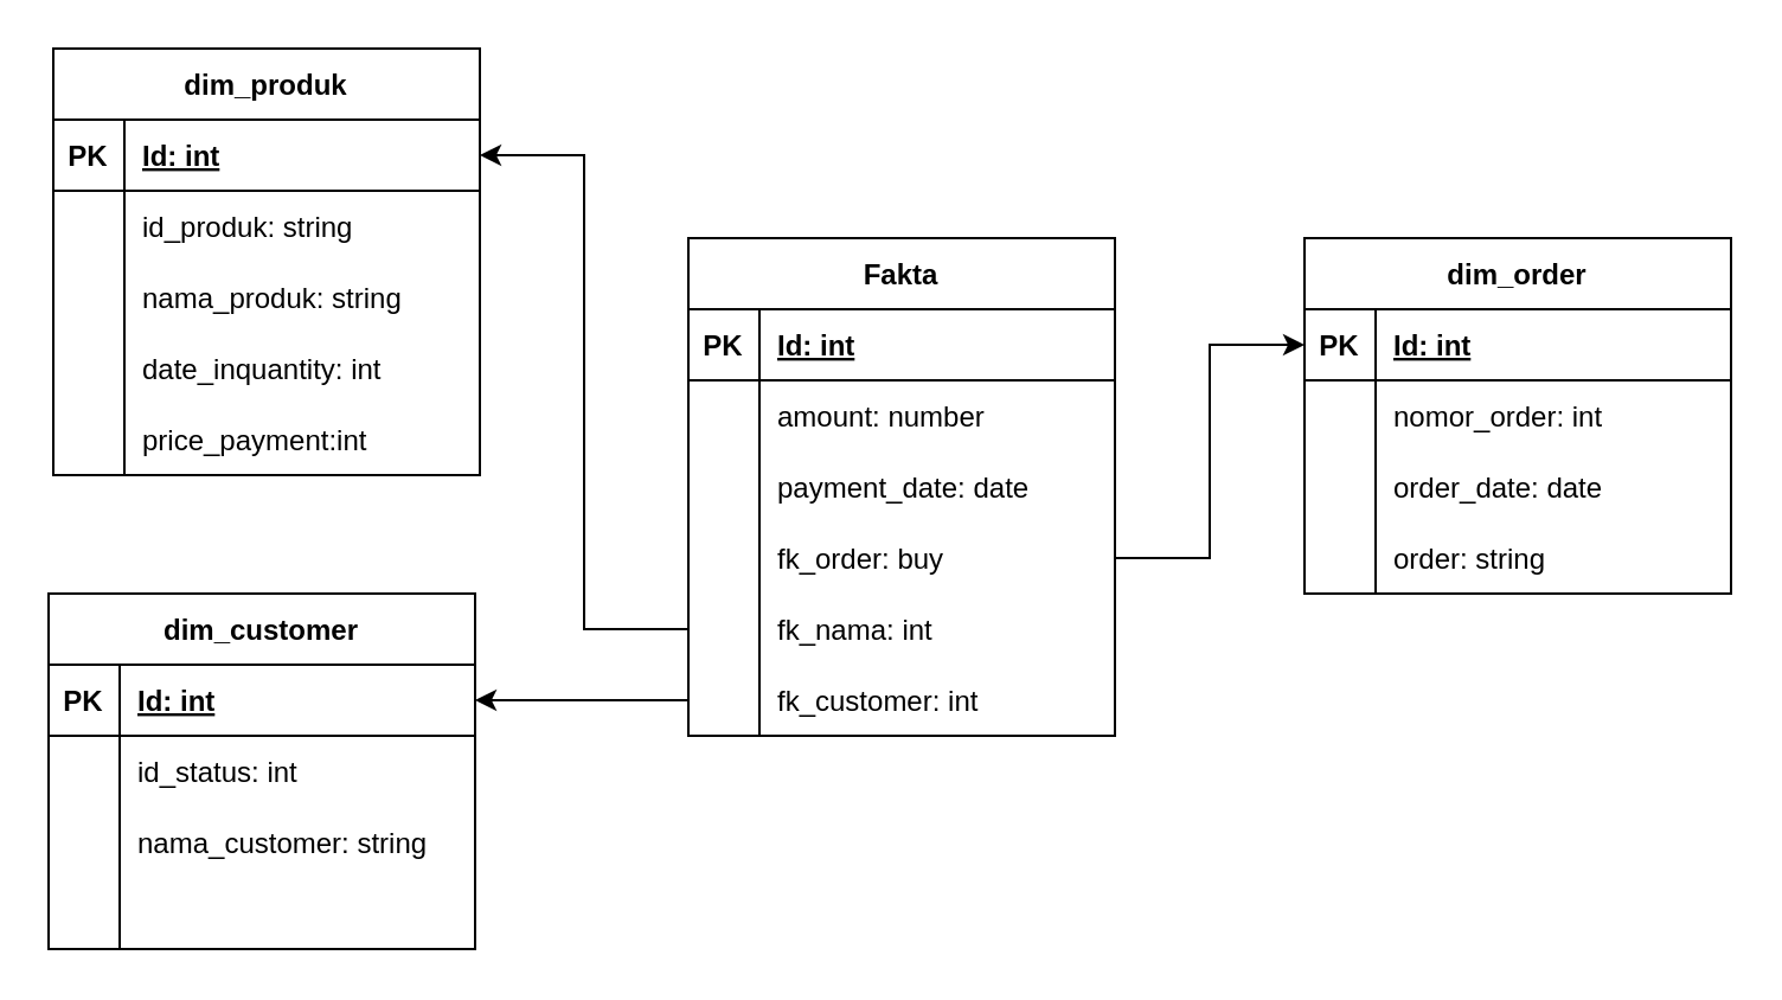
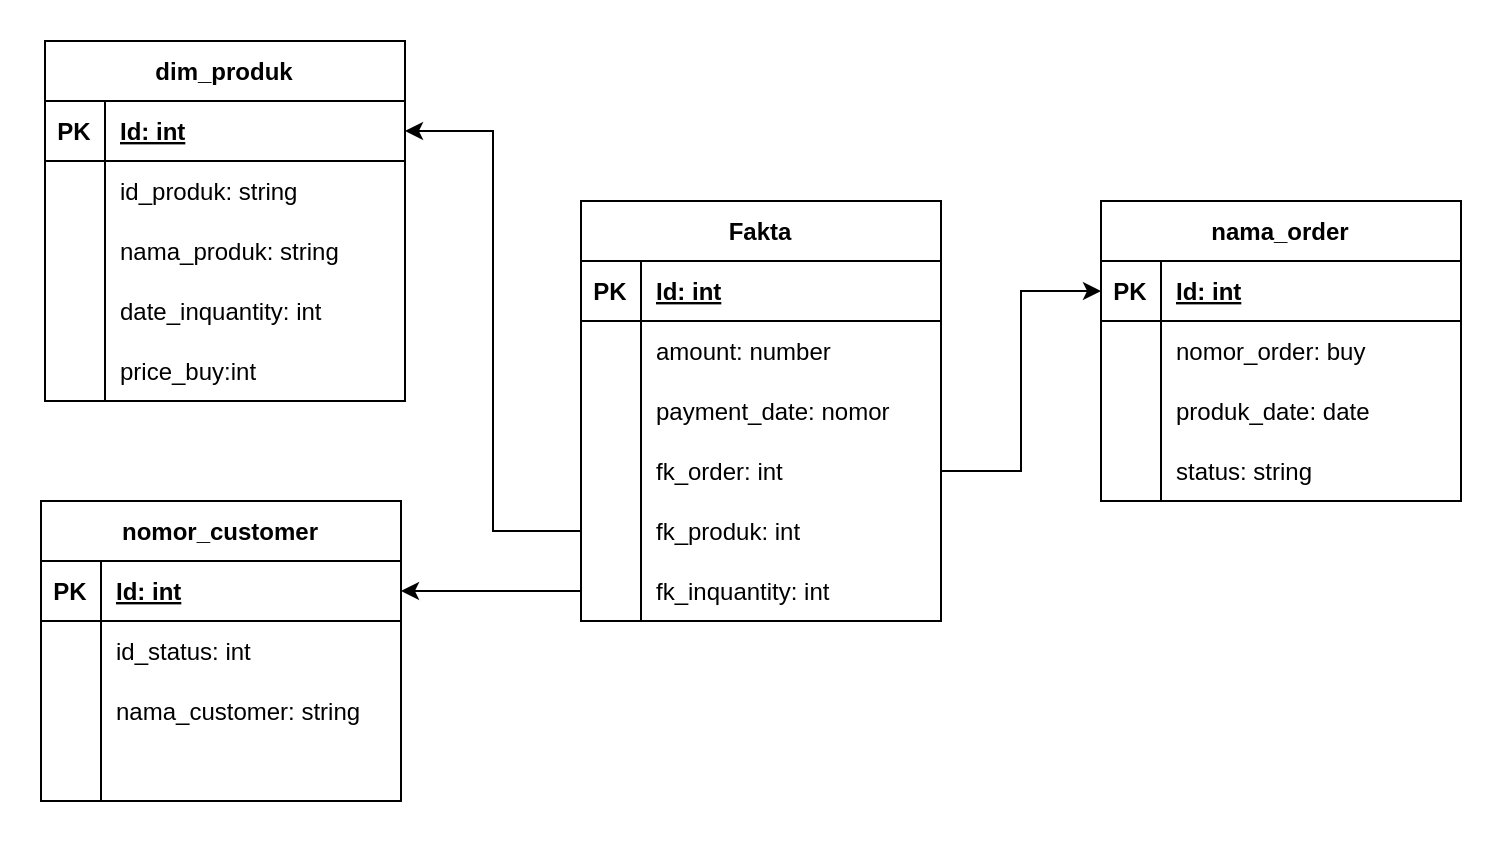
- <mxCell id="18" value="dim_order" style="shape=table;startSize=30;container=1;collapsible=1;childLayout=tableLayout;fixedRows=1;rowLines=0;fontStyle=1;align=center;resizeLast=1;" parent="1" vertex="1"><mxGeometry x="550" y="100" width="180" height="150" as="geometry" /></mxCell>
+ <mxCell id="18" value="nama_order" style="shape=table;startSize=30;container=1;collapsible=1;childLayout=tableLayout;fixedRows=1;rowLines=0;fontStyle=1;align=center;resizeLast=1;" parent="1" vertex="1"><mxGeometry x="550" y="100" width="180" height="150" as="geometry" /></mxCell>
- <mxCell id="24" value="nomor_order: int" style="shape=partialRectangle;connectable=0;fillColor=none;top=0;left=0;bottom=0;right=0;align=left;spacingLeft=6;overflow=hidden;" parent="22" vertex="1"><mxGeometry x="30" width="150" height="30" as="geometry"><mxRectangle width="150" height="30" as="alternateBounds" /></mxGeometry></mxCell>
+ <mxCell id="24" value="nomor_order: buy" style="shape=partialRectangle;connectable=0;fillColor=none;top=0;left=0;bottom=0;right=0;align=left;spacingLeft=6;overflow=hidden;" parent="22" vertex="1"><mxGeometry x="30" width="150" height="30" as="geometry"><mxRectangle width="150" height="30" as="alternateBounds" /></mxGeometry></mxCell>
- <mxCell id="17" value="price_payment:int" style="shape=partialRectangle;connectable=0;fillColor=none;top=0;left=0;bottom=0;right=0;align=left;spacingLeft=6;overflow=hidden;" parent="15" vertex="1"><mxGeometry x="30" width="150" height="30" as="geometry"><mxRectangle width="150" height="30" as="alternateBounds" /></mxGeometry></mxCell>
+ <mxCell id="17" value="price_buy:int" style="shape=partialRectangle;connectable=0;fillColor=none;top=0;left=0;bottom=0;right=0;align=left;spacingLeft=6;overflow=hidden;" parent="15" vertex="1"><mxGeometry x="30" width="150" height="30" as="geometry"><mxRectangle width="150" height="30" as="alternateBounds" /></mxGeometry></mxCell>
- <mxCell id="53" value="payment_date: date" style="shape=partialRectangle;connectable=0;fillColor=none;top=0;left=0;bottom=0;right=0;align=left;spacingLeft=6;overflow=hidden;" parent="51" vertex="1"><mxGeometry x="30" width="150" height="30" as="geometry"><mxRectangle width="150" height="30" as="alternateBounds" /></mxGeometry></mxCell>
+ <mxCell id="53" value="payment_date: nomor" style="shape=partialRectangle;connectable=0;fillColor=none;top=0;left=0;bottom=0;right=0;align=left;spacingLeft=6;overflow=hidden;" parent="51" vertex="1"><mxGeometry x="30" width="150" height="30" as="geometry"><mxRectangle width="150" height="30" as="alternateBounds" /></mxGeometry></mxCell>
- <mxCell id="27" value="order_date: date" style="shape=partialRectangle;connectable=0;fillColor=none;top=0;left=0;bottom=0;right=0;align=left;spacingLeft=6;overflow=hidden;" parent="25" vertex="1"><mxGeometry x="30" width="150" height="30" as="geometry"><mxRectangle width="150" height="30" as="alternateBounds" /></mxGeometry></mxCell>
+ <mxCell id="27" value="produk_date: date" style="shape=partialRectangle;connectable=0;fillColor=none;top=0;left=0;bottom=0;right=0;align=left;spacingLeft=6;overflow=hidden;" parent="25" vertex="1"><mxGeometry x="30" width="150" height="30" as="geometry"><mxRectangle width="150" height="30" as="alternateBounds" /></mxGeometry></mxCell>
- <mxCell id="56" value="fk_order: buy" style="shape=partialRectangle;connectable=0;fillColor=none;top=0;left=0;bottom=0;right=0;align=left;spacingLeft=6;overflow=hidden;" parent="54" vertex="1"><mxGeometry x="30" width="150" height="30" as="geometry"><mxRectangle width="150" height="30" as="alternateBounds" /></mxGeometry></mxCell>
+ <mxCell id="56" value="fk_order: int" style="shape=partialRectangle;connectable=0;fillColor=none;top=0;left=0;bottom=0;right=0;align=left;spacingLeft=6;overflow=hidden;" parent="54" vertex="1"><mxGeometry x="30" width="150" height="30" as="geometry"><mxRectangle width="150" height="30" as="alternateBounds" /></mxGeometry></mxCell>
- <mxCell id="30" value="order: string" style="shape=partialRectangle;connectable=0;fillColor=none;top=0;left=0;bottom=0;right=0;align=left;spacingLeft=6;overflow=hidden;" parent="28" vertex="1"><mxGeometry x="30" width="150" height="30" as="geometry"><mxRectangle width="150" height="30" as="alternateBounds" /></mxGeometry></mxCell>
+ <mxCell id="30" value="status: string" style="shape=partialRectangle;connectable=0;fillColor=none;top=0;left=0;bottom=0;right=0;align=left;spacingLeft=6;overflow=hidden;" parent="28" vertex="1"><mxGeometry x="30" width="150" height="30" as="geometry"><mxRectangle width="150" height="30" as="alternateBounds" /></mxGeometry></mxCell>
- <mxCell id="31" value="dim_customer" style="shape=table;startSize=30;container=1;collapsible=1;childLayout=tableLayout;fixedRows=1;rowLines=0;fontStyle=1;align=center;resizeLast=1;" parent="1" vertex="1"><mxGeometry x="20" y="250" width="180" height="150" as="geometry" /></mxCell>
+ <mxCell id="31" value="nomor_customer" style="shape=table;startSize=30;container=1;collapsible=1;childLayout=tableLayout;fixedRows=1;rowLines=0;fontStyle=1;align=center;resizeLast=1;" parent="1" vertex="1"><mxGeometry x="20" y="250" width="180" height="150" as="geometry" /></mxCell>
- <mxCell id="59" value="fk_nama: int" style="shape=partialRectangle;connectable=0;fillColor=none;top=0;left=0;bottom=0;right=0;align=left;spacingLeft=6;overflow=hidden;" parent="57" vertex="1"><mxGeometry x="30" width="150" height="30" as="geometry"><mxRectangle width="150" height="30" as="alternateBounds" /></mxGeometry></mxCell>
+ <mxCell id="59" value="fk_produk: int" style="shape=partialRectangle;connectable=0;fillColor=none;top=0;left=0;bottom=0;right=0;align=left;spacingLeft=6;overflow=hidden;" parent="57" vertex="1"><mxGeometry x="30" width="150" height="30" as="geometry"><mxRectangle width="150" height="30" as="alternateBounds" /></mxGeometry></mxCell>
- <mxCell id="62" value="fk_customer: int" style="shape=partialRectangle;connectable=0;fillColor=none;top=0;left=0;bottom=0;right=0;align=left;spacingLeft=6;overflow=hidden;" parent="60" vertex="1"><mxGeometry x="30" width="150" height="30" as="geometry"><mxRectangle width="150" height="30" as="alternateBounds" /></mxGeometry></mxCell>
+ <mxCell id="62" value="fk_inquantity: int" style="shape=partialRectangle;connectable=0;fillColor=none;top=0;left=0;bottom=0;right=0;align=left;spacingLeft=6;overflow=hidden;" parent="60" vertex="1"><mxGeometry x="30" width="150" height="30" as="geometry"><mxRectangle width="150" height="30" as="alternateBounds" /></mxGeometry></mxCell>
